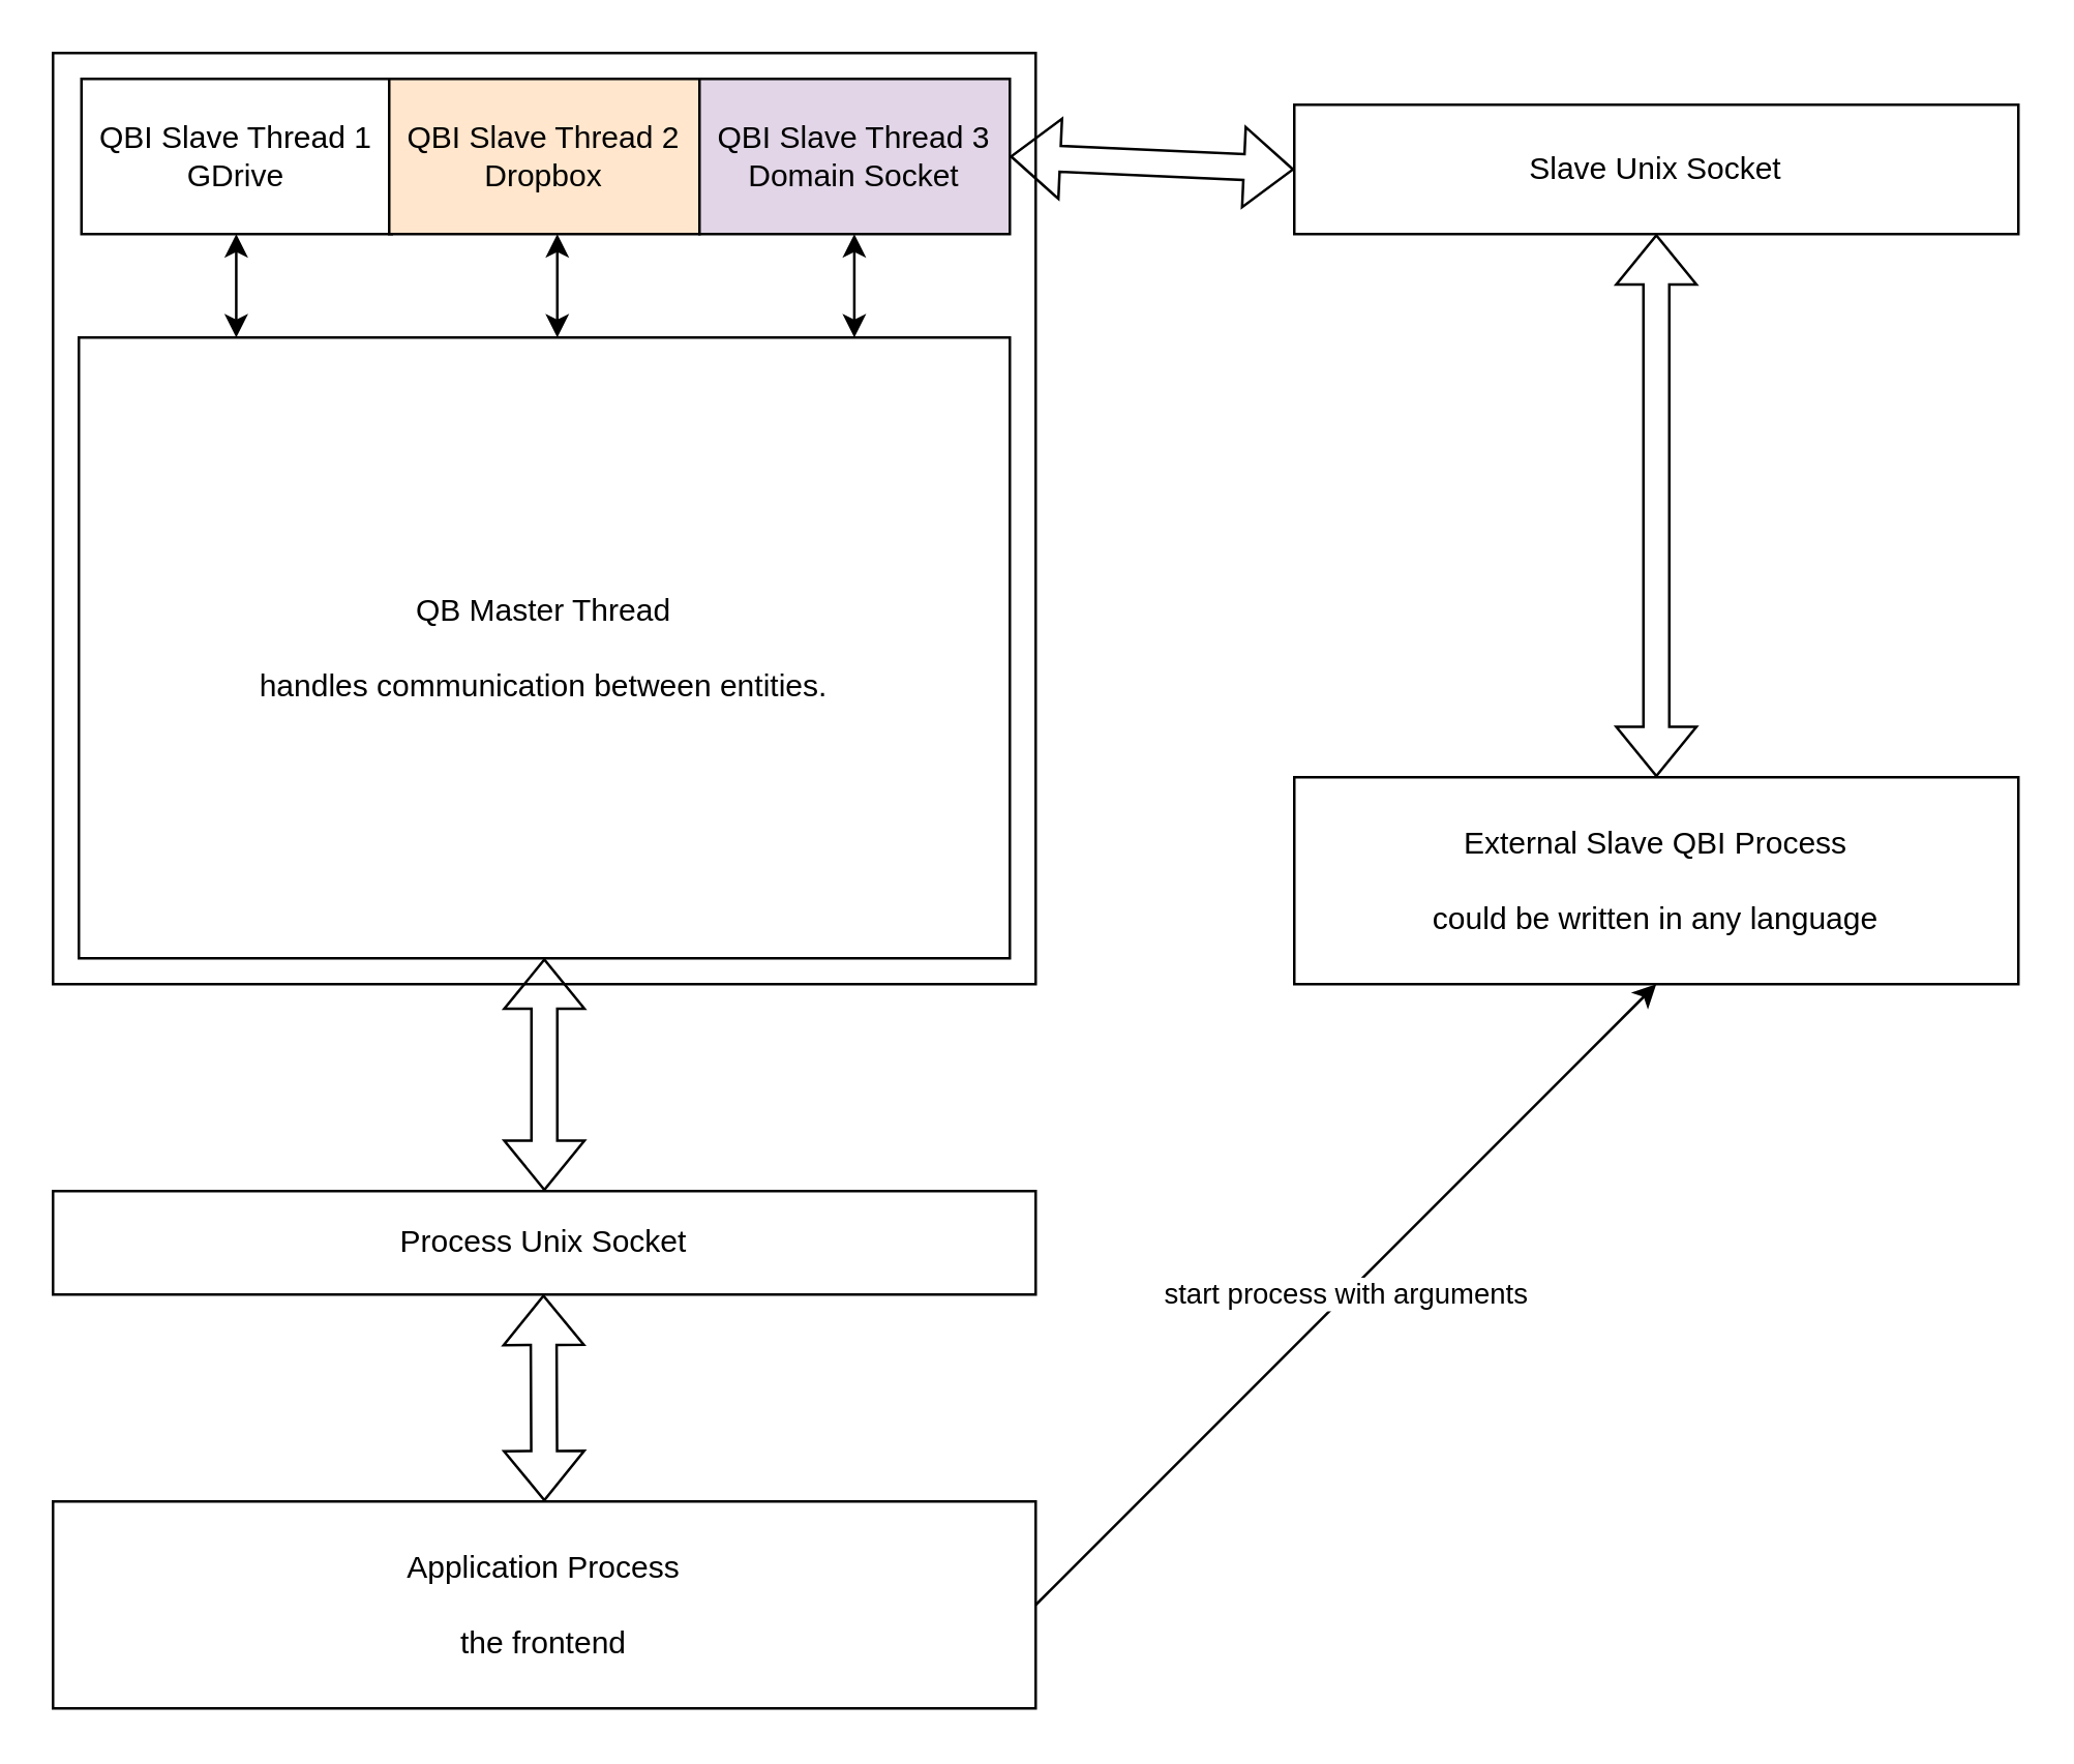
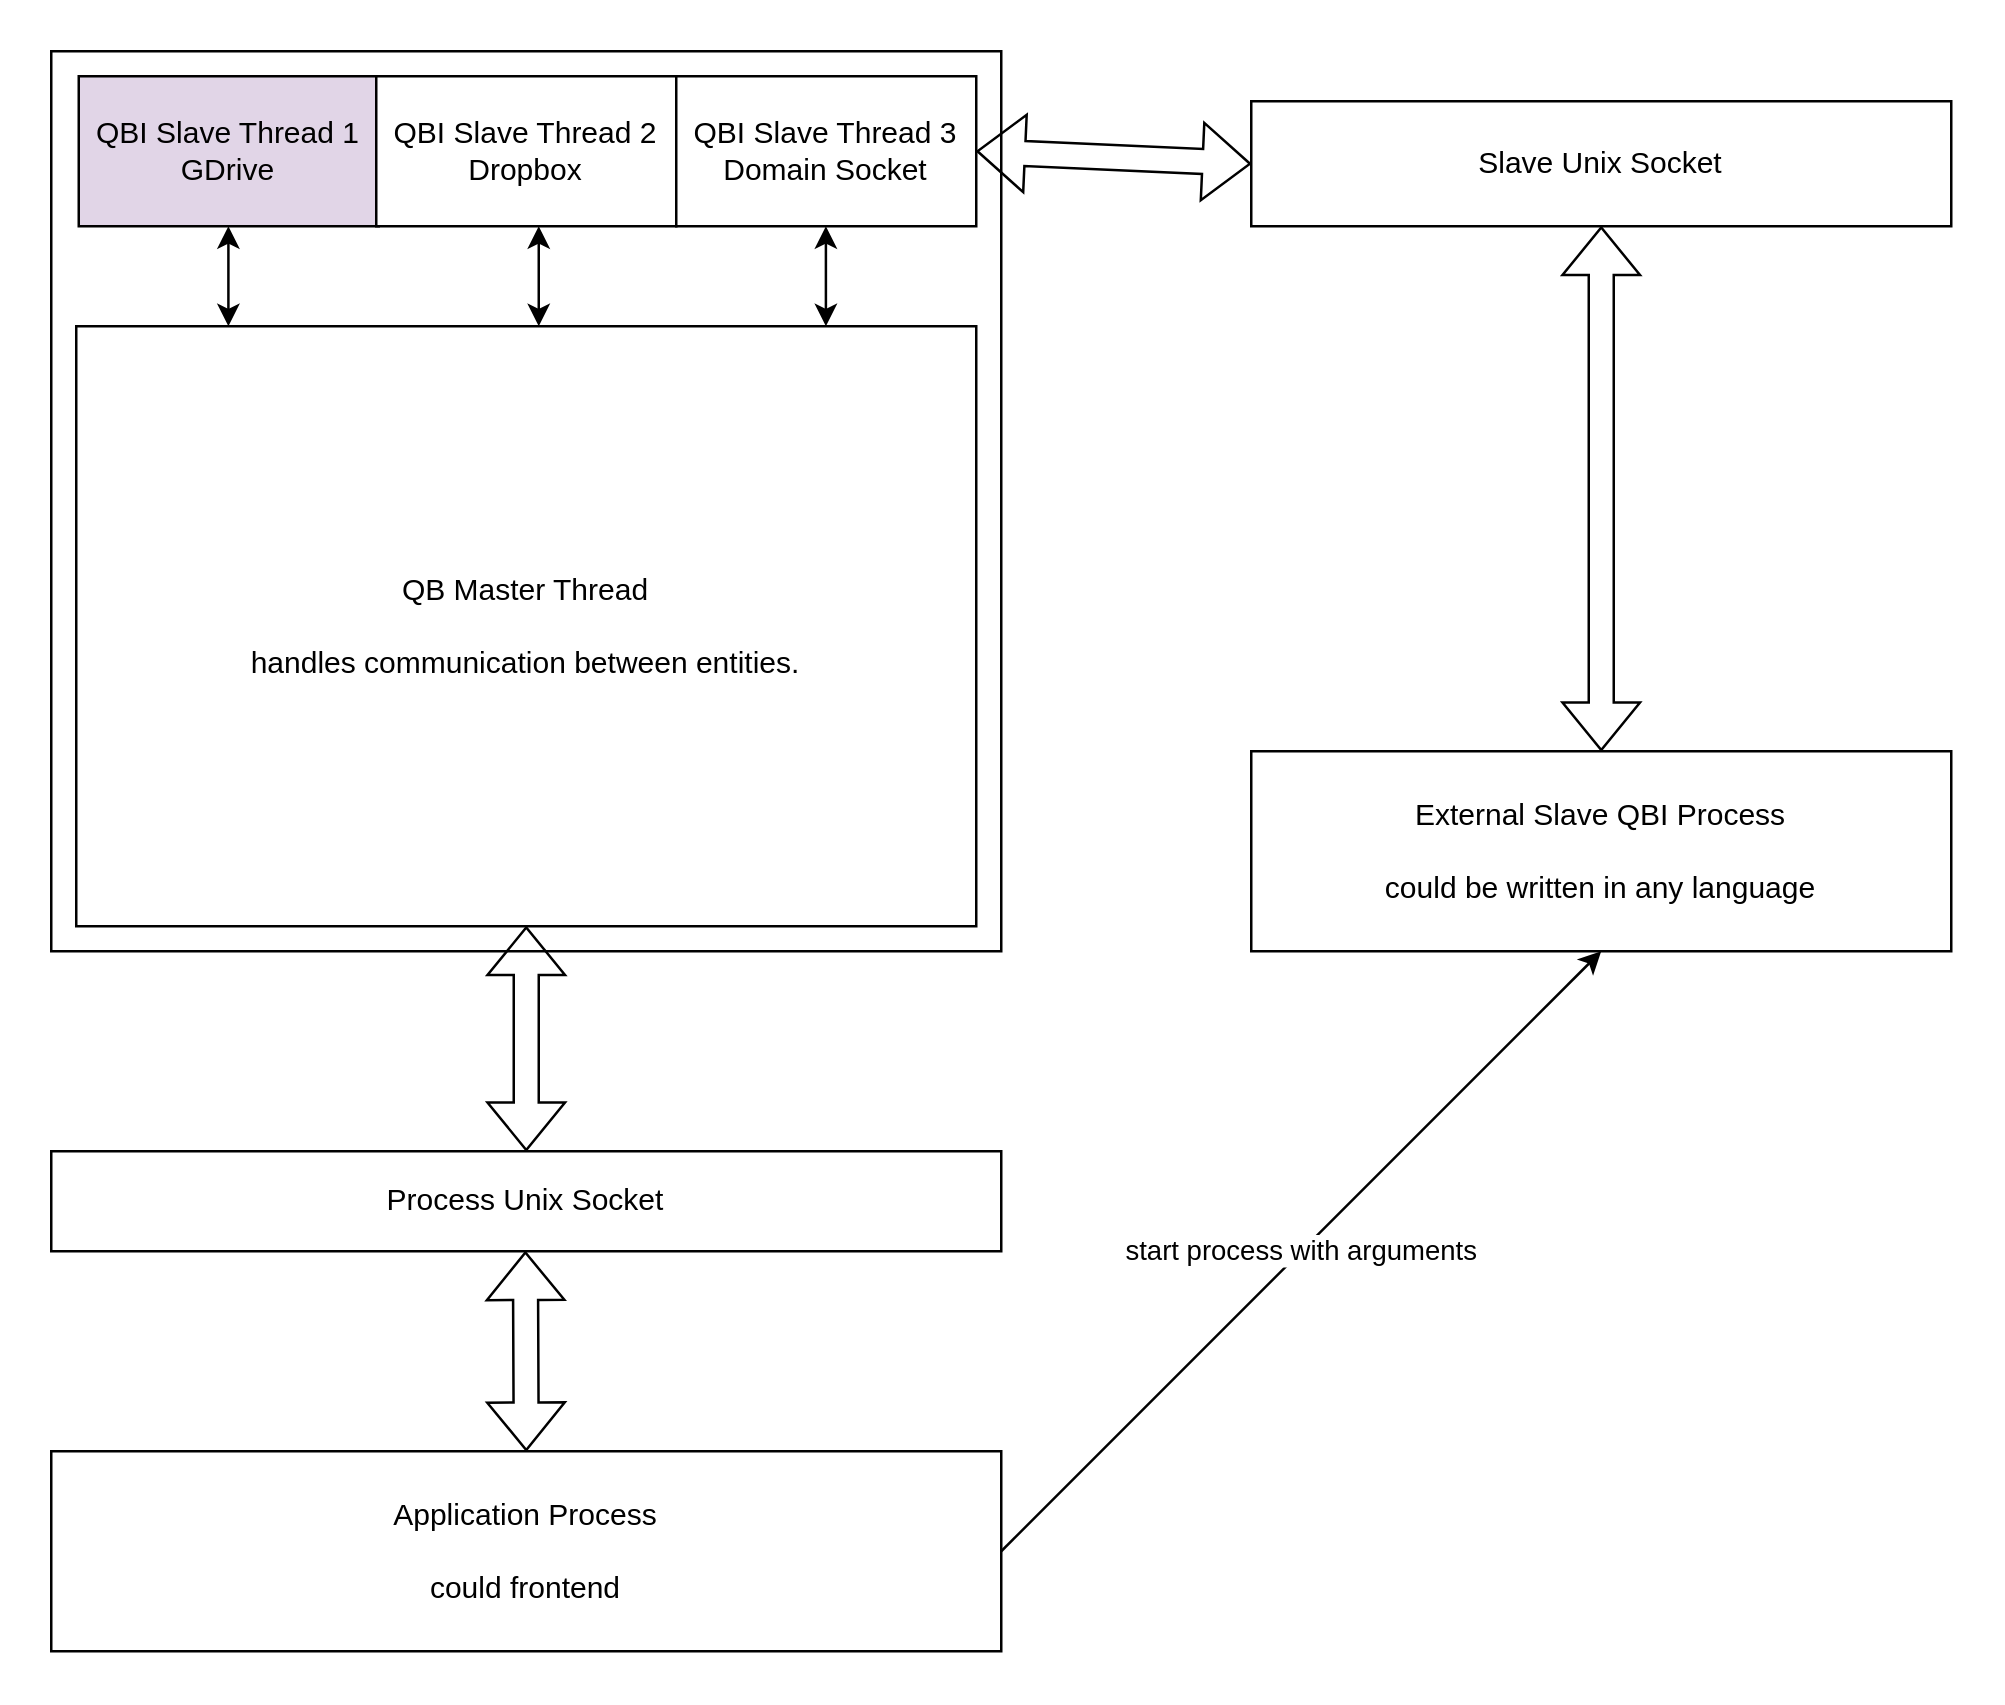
- <mxCell id="4" value="QBI Slave Thread 1&lt;br&gt;GDrive" style="rounded=0;whiteSpace=wrap;html=1;" vertex="1" parent="1"><mxGeometry x="31" y="30" width="120" height="60" as="geometry" /></mxCell>
+ <mxCell id="4" value="QBI Slave Thread 1&lt;br&gt;GDrive" style="rounded=0;whiteSpace=wrap;html=1;fillColor=#e1d5e7;" vertex="1" parent="1"><mxGeometry x="31" y="30" width="120" height="60" as="geometry" /></mxCell>
- <mxCell id="5" value="QBI Slave Thread 2&lt;div&gt;Dropbox&lt;/div&gt;" style="rounded=0;whiteSpace=wrap;html=1;fillColor=#ffe6cc;" vertex="1" parent="1"><mxGeometry x="150" y="30" width="120" height="60" as="geometry" /></mxCell>
+ <mxCell id="5" value="QBI Slave Thread 2&lt;div&gt;Dropbox&lt;/div&gt;" style="rounded=0;whiteSpace=wrap;html=1;" vertex="1" parent="1"><mxGeometry x="150" y="30" width="120" height="60" as="geometry" /></mxCell>
- <mxCell id="6" value="QBI Slave Thread 3&lt;div&gt;Domain Socket&lt;/div&gt;" style="rounded=0;whiteSpace=wrap;html=1;fillColor=#e1d5e7;" vertex="1" parent="1"><mxGeometry x="270" y="30" width="120" height="60" as="geometry" /></mxCell>
+ <mxCell id="6" value="QBI Slave Thread 3&lt;div&gt;Domain Socket&lt;/div&gt;" style="rounded=0;whiteSpace=wrap;html=1;" vertex="1" parent="1"><mxGeometry x="270" y="30" width="120" height="60" as="geometry" /></mxCell>
- <mxCell id="12" value="Application Process&lt;div&gt;&lt;br&gt;&lt;/div&gt;&lt;div&gt;the frontend&lt;/div&gt;" style="rounded=0;whiteSpace=wrap;html=1;" vertex="1" parent="1"><mxGeometry x="20" y="580" width="380" height="80" as="geometry" /></mxCell>
+ <mxCell id="12" value="Application Process&lt;div&gt;&lt;br&gt;&lt;/div&gt;&lt;div&gt;could frontend&lt;/div&gt;" style="rounded=0;whiteSpace=wrap;html=1;" vertex="1" parent="1"><mxGeometry x="20" y="580" width="380" height="80" as="geometry" /></mxCell>
